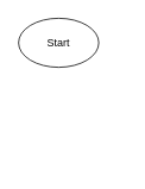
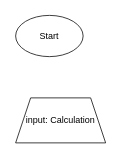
+ <mxCell id="3" value="input: Calculation" style="shape=trapezoid;perimeter=trapezoidPerimeter;whiteSpace=wrap;html=1;fixedSize=1;" vertex="1" parent="1"><mxGeometry x="20" y="130" width="120" height="60" as="geometry" /></mxCell>
